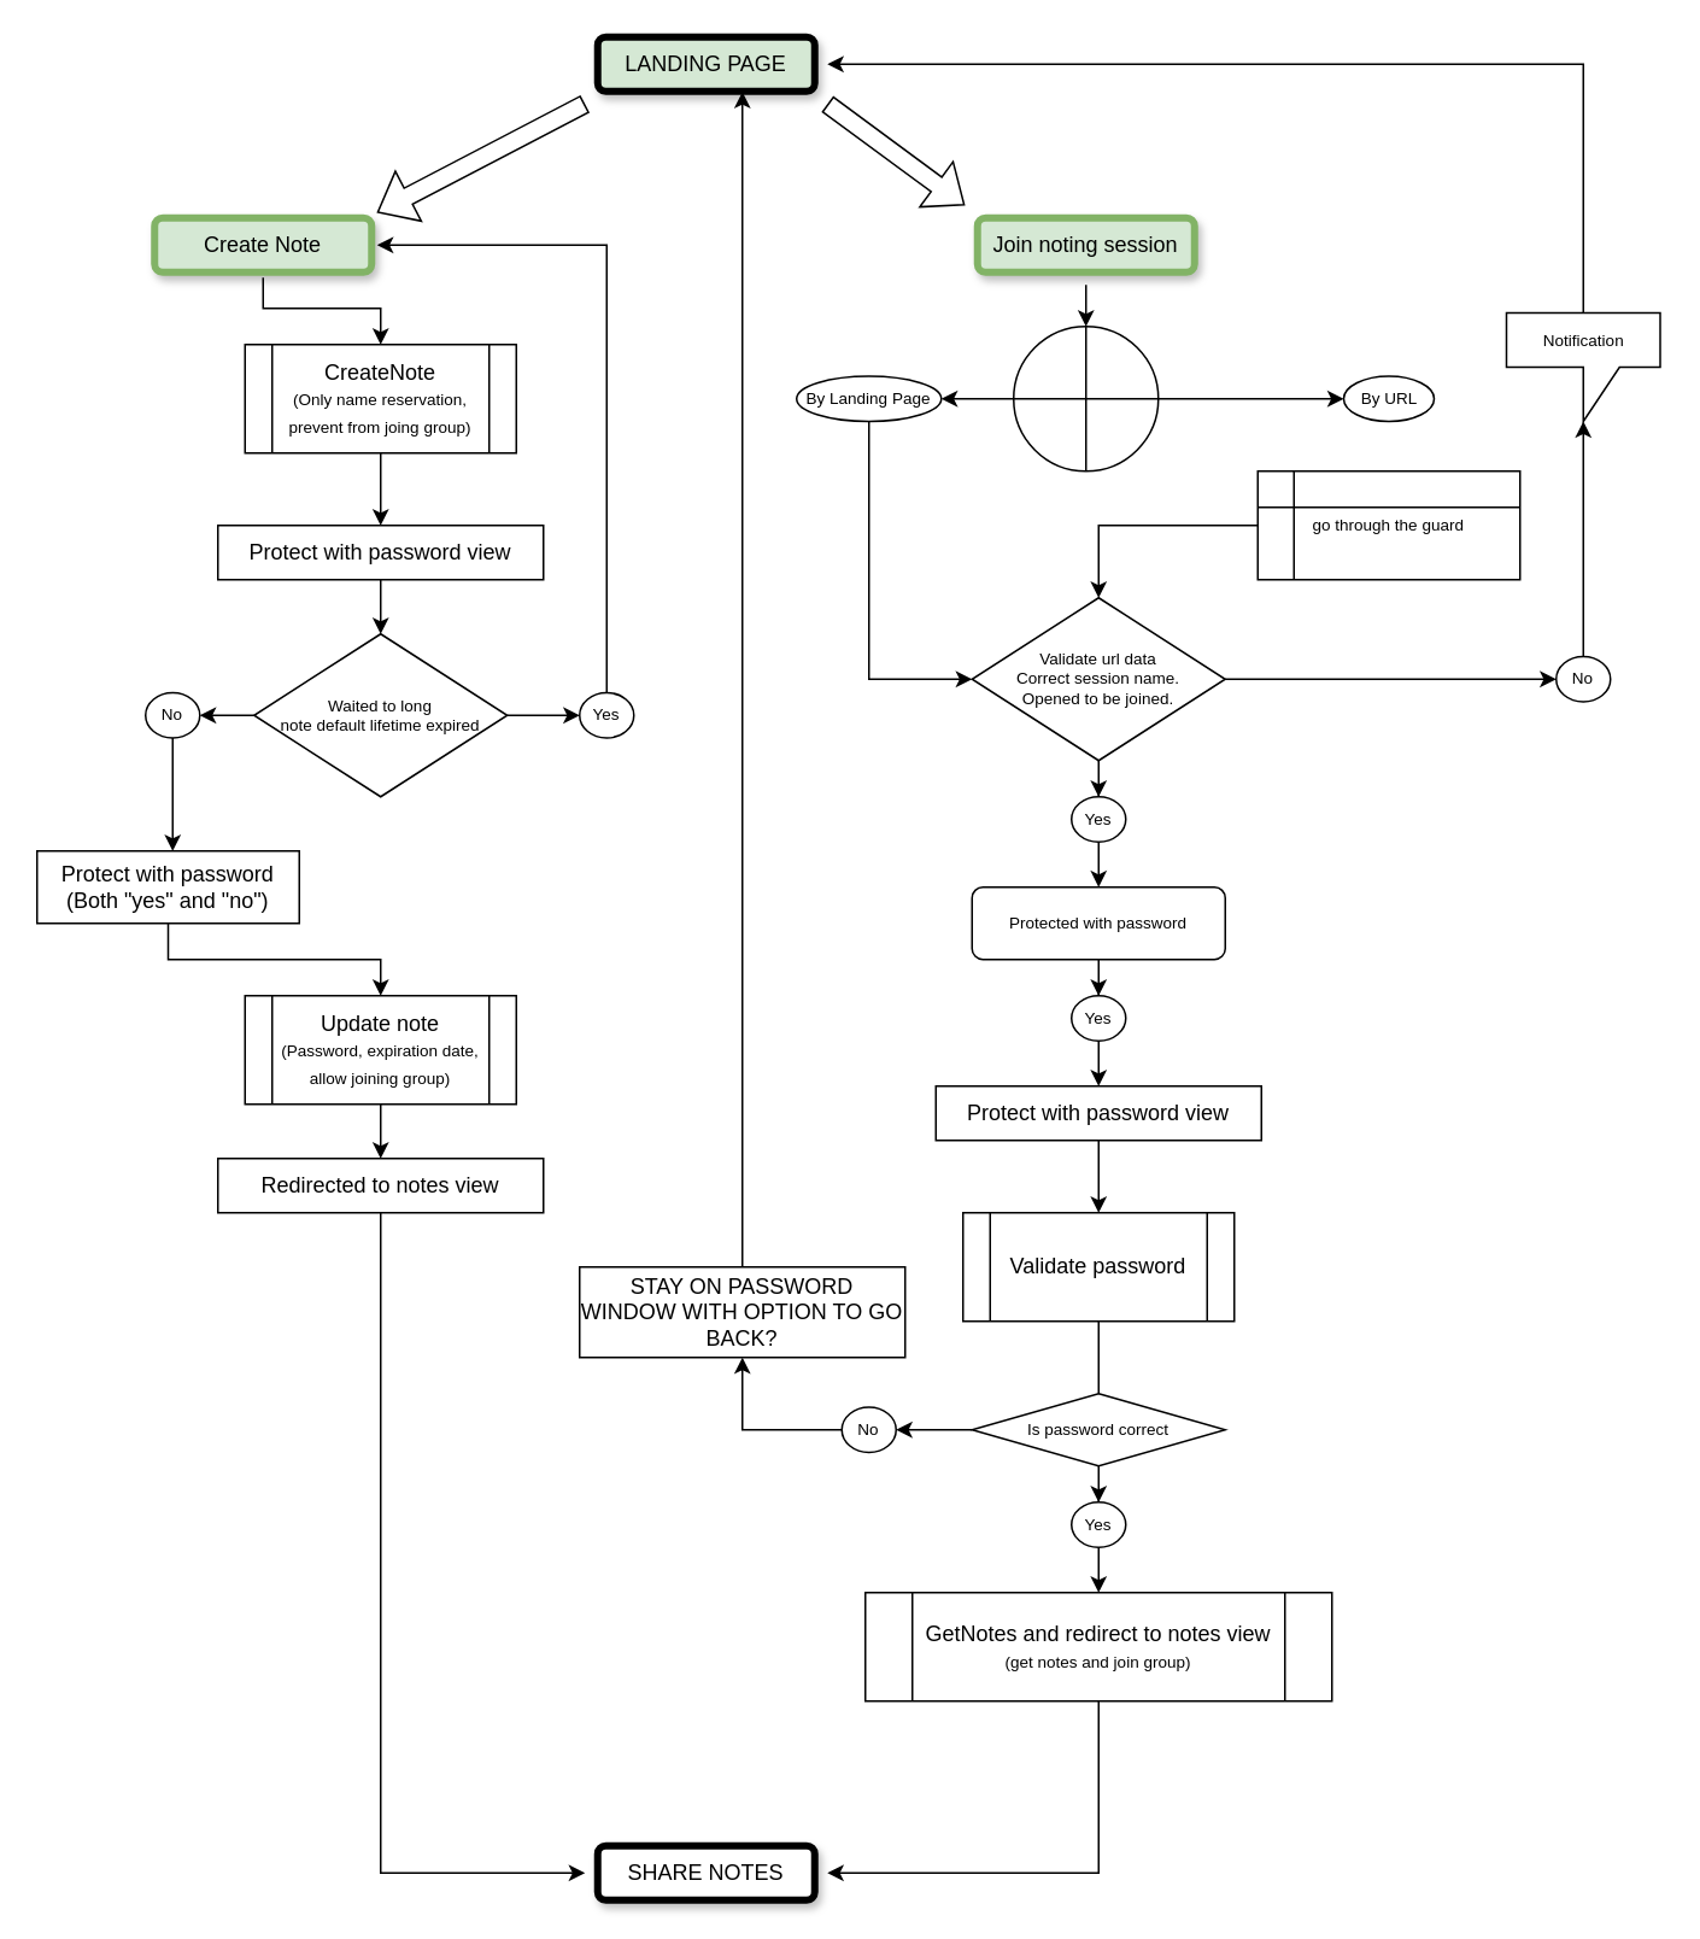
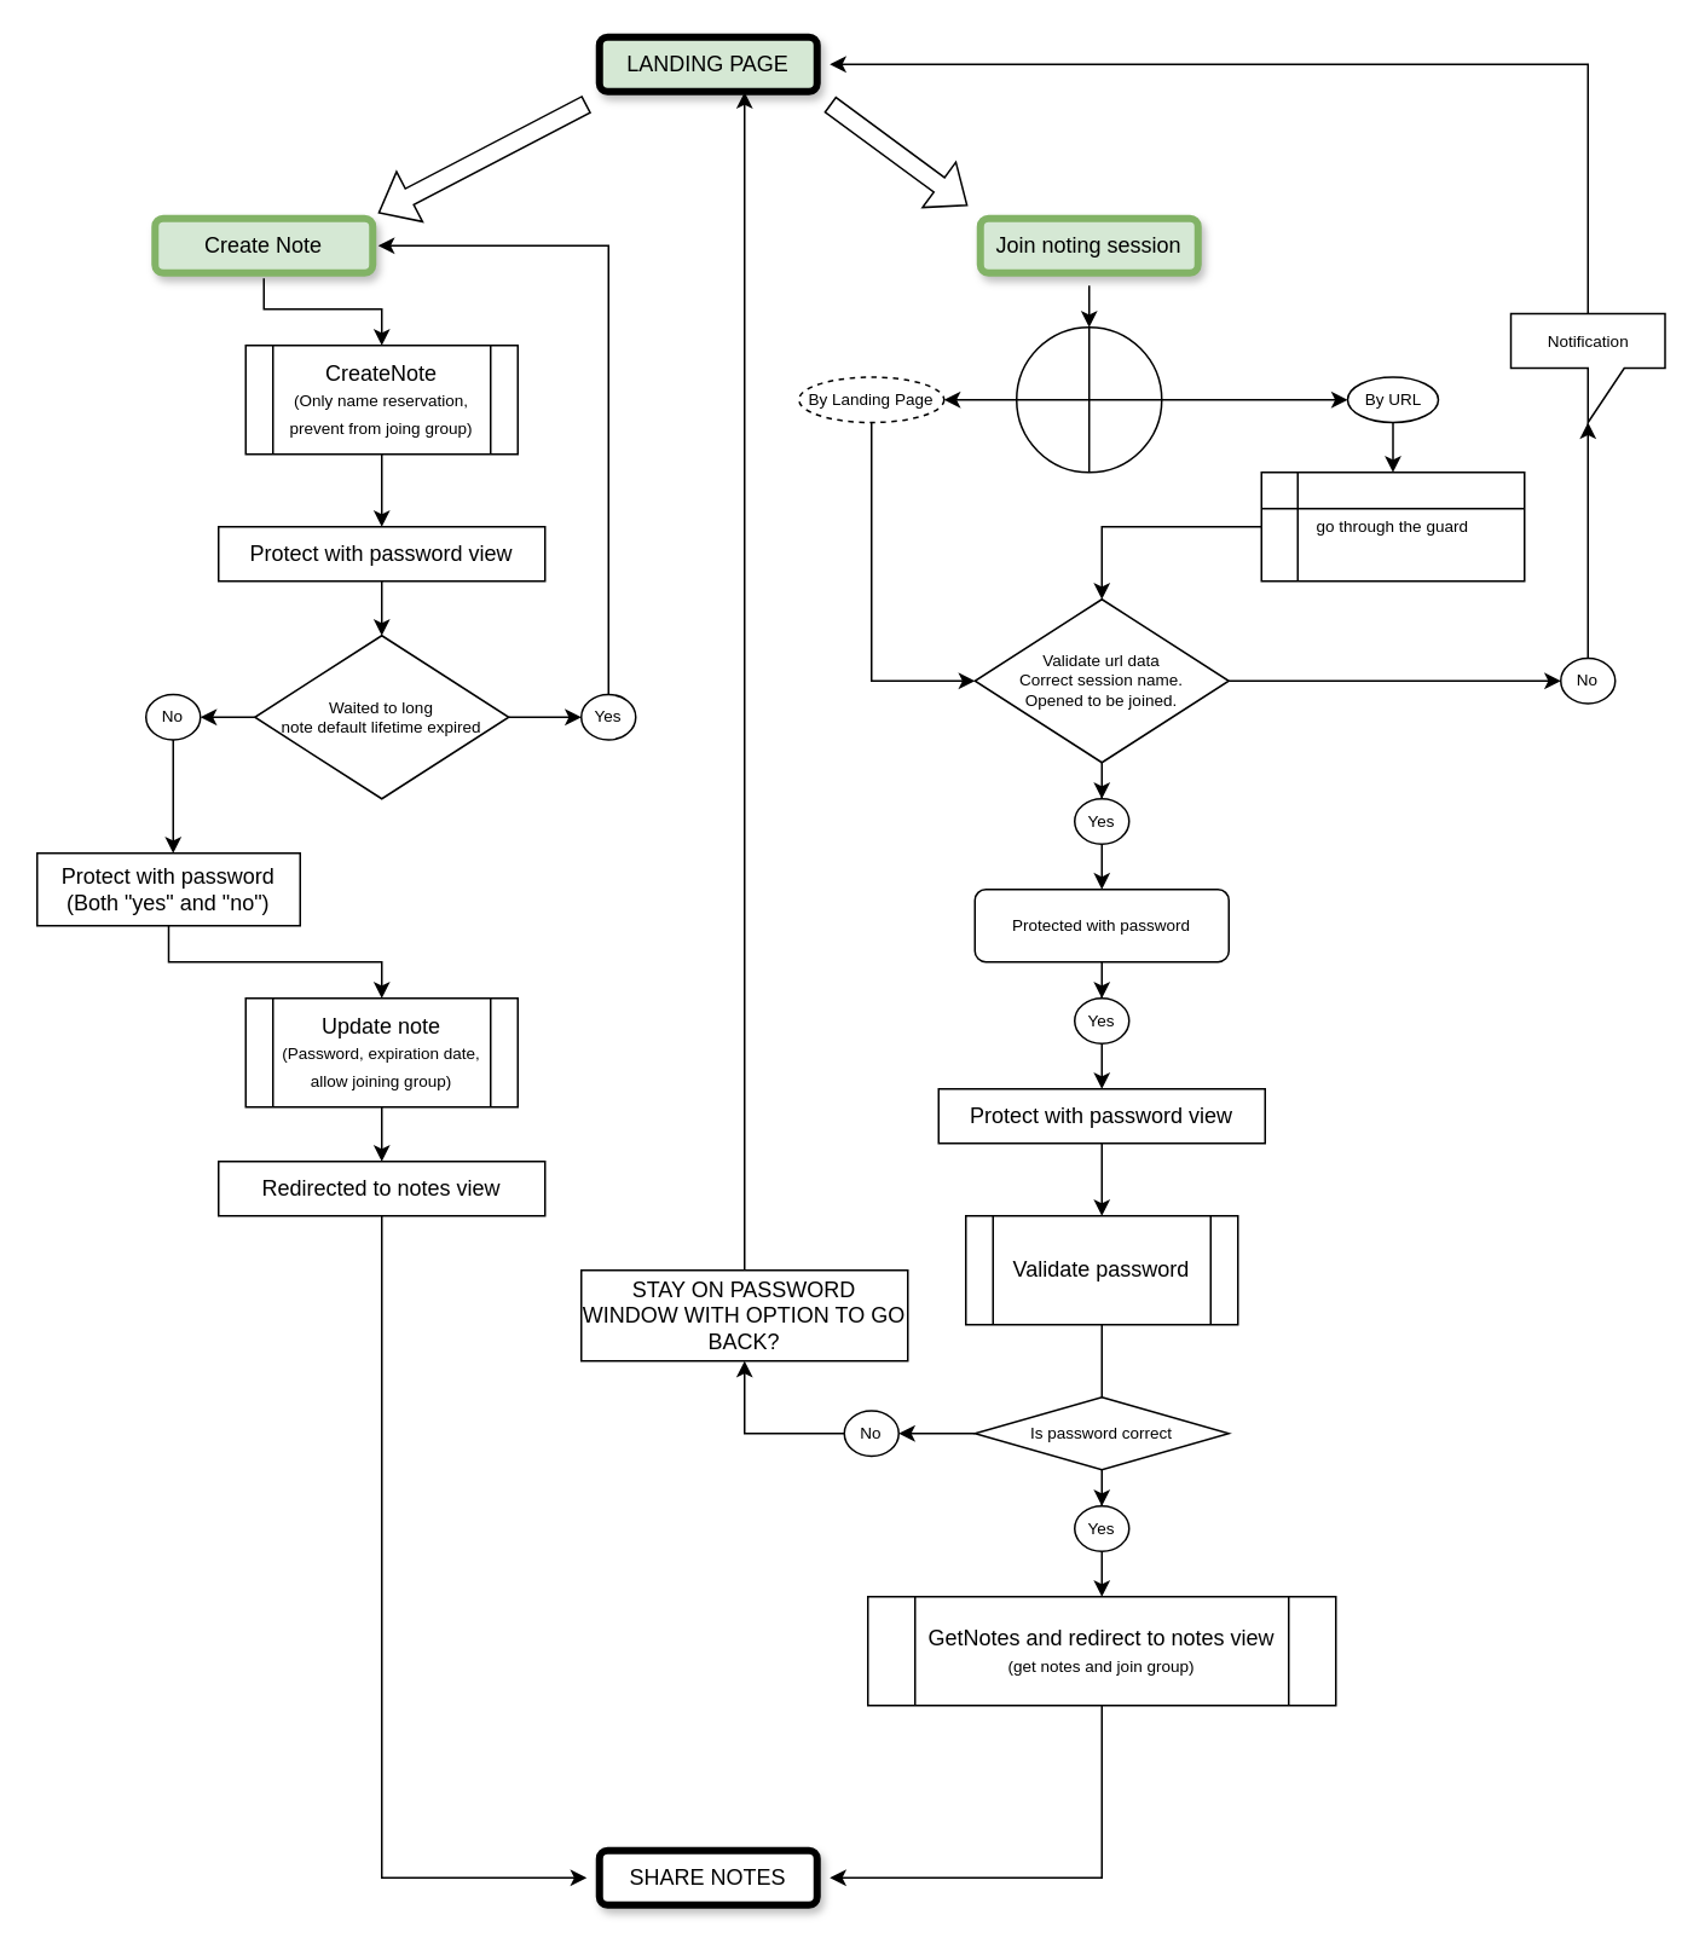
- <mxCell id="28" value="By Landing Page" style="ellipse;whiteSpace=wrap;html=1;fontSize=9;" vertex="1" parent="1"><mxGeometry x="440" y="207.5" width="80" height="25" as="geometry" /></mxCell>
+ <mxCell id="28" value="By Landing Page" style="ellipse;whiteSpace=wrap;html=1;fontSize=9;dashed=1;" vertex="1" parent="1"><mxGeometry x="440" y="207.5" width="80" height="25" as="geometry" /></mxCell>
+ <mxCell id="23" value="" style="edgeStyle=orthogonalEdgeStyle;rounded=0;orthogonalLoop=1;jettySize=auto;html=1;fontSize=9;" edge="1" parent="1" source="24" target="33"><mxGeometry relative="1" as="geometry" /></mxCell>
